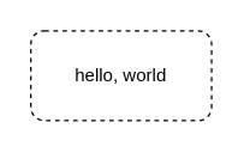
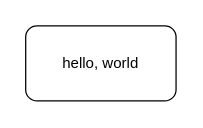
- <mxCell id="2" value="hello, world" style="rounded=1;whiteSpace=wrap;html=1;dashed=1;" vertex="1" parent="1"><mxGeometry x="20" y="20" width="120" height="60" as="geometry" /></mxCell>
+ <mxCell id="2" value="hello, world" style="rounded=1;whiteSpace=wrap;html=1;" vertex="1" parent="1"><mxGeometry x="20" y="20" width="120" height="60" as="geometry" /></mxCell>
